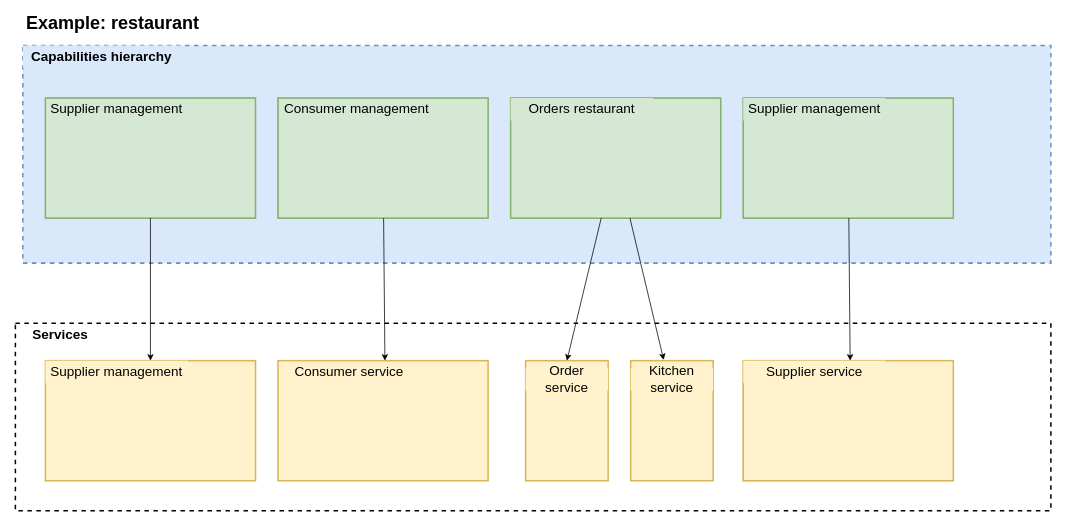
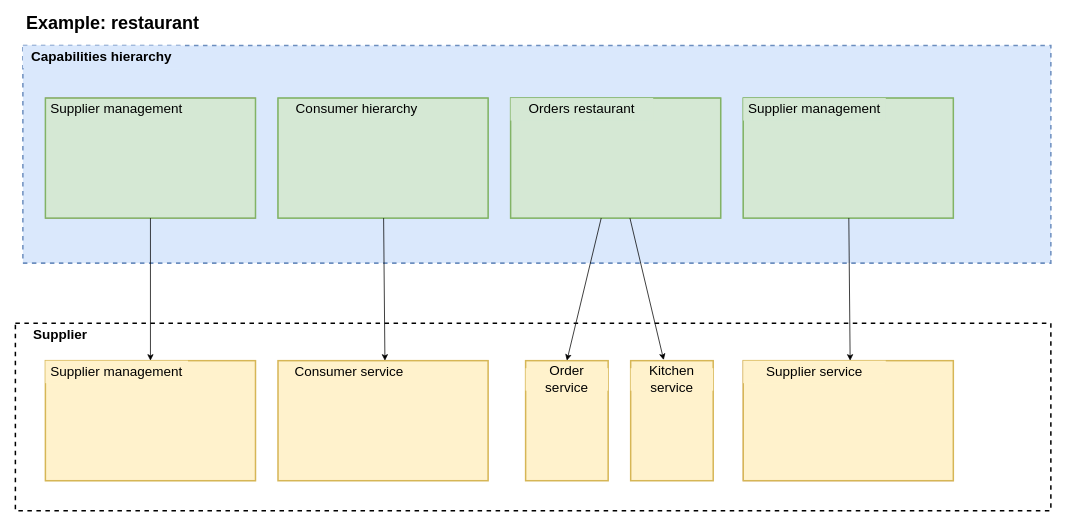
- <mxCell id="8" value="&lt;font style=&quot;font-size: 18px&quot;&gt;Consumer management&lt;/font&gt;" style="text;html=1;strokeColor=none;fillColor=none;align=center;verticalAlign=middle;whiteSpace=wrap;rounded=0;dashed=1;fontSize=16;" vertex="1" parent="6"><mxGeometry width="210" height="30" as="geometry" /></mxCell>
+ <mxCell id="8" value="&lt;font style=&quot;font-size: 18px&quot;&gt;Consumer hierarchy&lt;/font&gt;" style="text;html=1;strokeColor=none;fillColor=none;align=center;verticalAlign=middle;whiteSpace=wrap;rounded=0;dashed=1;fontSize=16;" vertex="1" parent="6"><mxGeometry width="210" height="30" as="geometry" /></mxCell>
- <mxCell id="5" value="&lt;font style=&quot;font-size: 18px&quot;&gt;&lt;b&gt;Services&lt;/b&gt;&lt;/font&gt;" style="text;html=1;strokeColor=none;fillColor=none;align=center;verticalAlign=middle;whiteSpace=wrap;rounded=0;dashed=1;" vertex="1" parent="1"><mxGeometry x="30" y="430" width="100" height="30" as="geometry" /></mxCell>
+ <mxCell id="5" value="&lt;font style=&quot;font-size: 18px&quot;&gt;&lt;b&gt;Supplier&lt;/b&gt;&lt;/font&gt;" style="text;html=1;strokeColor=none;fillColor=none;align=center;verticalAlign=middle;whiteSpace=wrap;rounded=0;dashed=1;" vertex="1" parent="1"><mxGeometry x="30" y="430" width="100" height="30" as="geometry" /></mxCell>
